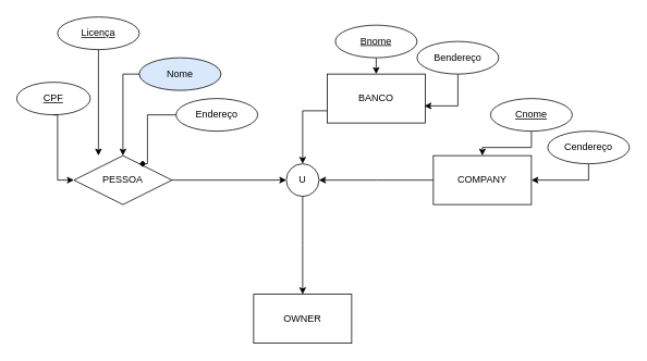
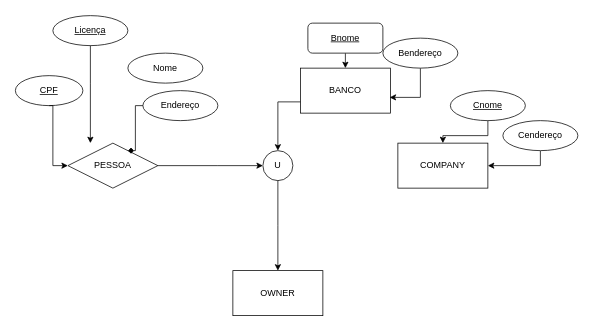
- <mxCell id="26" value="Bnome" style="ellipse;whiteSpace=wrap;html=1;align=center;fontStyle=4;" vertex="1" parent="1"><mxGeometry x="410" y="30" width="100" height="40" as="geometry" /></mxCell>
+ <mxCell id="26" value="Bnome" style="whiteSpace=wrap;html=1;align=center;fontStyle=4;rounded=1;" vertex="1" parent="1"><mxGeometry x="410" y="30" width="100" height="40" as="geometry" /></mxCell>
- <mxCell id="17" value="" style="edgeStyle=elbowEdgeStyle;elbow=horizontal;endArrow=classic;html=1;rounded=0;exitX=0;exitY=0.5;exitDx=0;exitDy=0;entryX=0.5;entryY=0;entryDx=0;entryDy=0;" edge="1" parent="1" source="13" target="2"><mxGeometry width="50" height="50" relative="1" as="geometry"><mxPoint x="400" y="370" as="sourcePoint" /><mxPoint x="450" y="320" as="targetPoint" /><Array as="points"><mxPoint x="150" y="140" /></Array></mxGeometry></mxCell>
- <mxCell id="13" value="Nome" style="ellipse;whiteSpace=wrap;html=1;align=center;fillColor=#dae8fc;" vertex="1" parent="1"><mxGeometry x="170" y="70" width="100" height="40" as="geometry" /></mxCell>
+ <mxCell id="13" value="Nome" style="ellipse;whiteSpace=wrap;html=1;align=center;" vertex="1" parent="1"><mxGeometry x="170" y="70" width="100" height="40" as="geometry" /></mxCell>
- <mxCell id="14" value="Endereço" style="ellipse;whiteSpace=wrap;html=1;align=center;" vertex="1" parent="1"><mxGeometry x="215" y="120" width="100" height="40" as="geometry" /></mxCell>
+ <mxCell id="14" value="Endereço" style="ellipse;whiteSpace=wrap;html=1;align=center;" vertex="1" parent="1"><mxGeometry x="190" y="120" width="100" height="40" as="geometry" /></mxCell>
- <mxCell id="7" value="" style="edgeStyle=elbowEdgeStyle;elbow=horizontal;endArrow=classic;html=1;rounded=0;exitX=0;exitY=0.5;exitDx=0;exitDy=0;entryX=1;entryY=0.5;entryDx=0;entryDy=0;" edge="1" parent="1" source="4" target="5"><mxGeometry width="50" height="50" relative="1" as="geometry"><mxPoint x="400" y="370" as="sourcePoint" /><mxPoint x="450" y="320" as="targetPoint" /></mxGeometry></mxCell>
